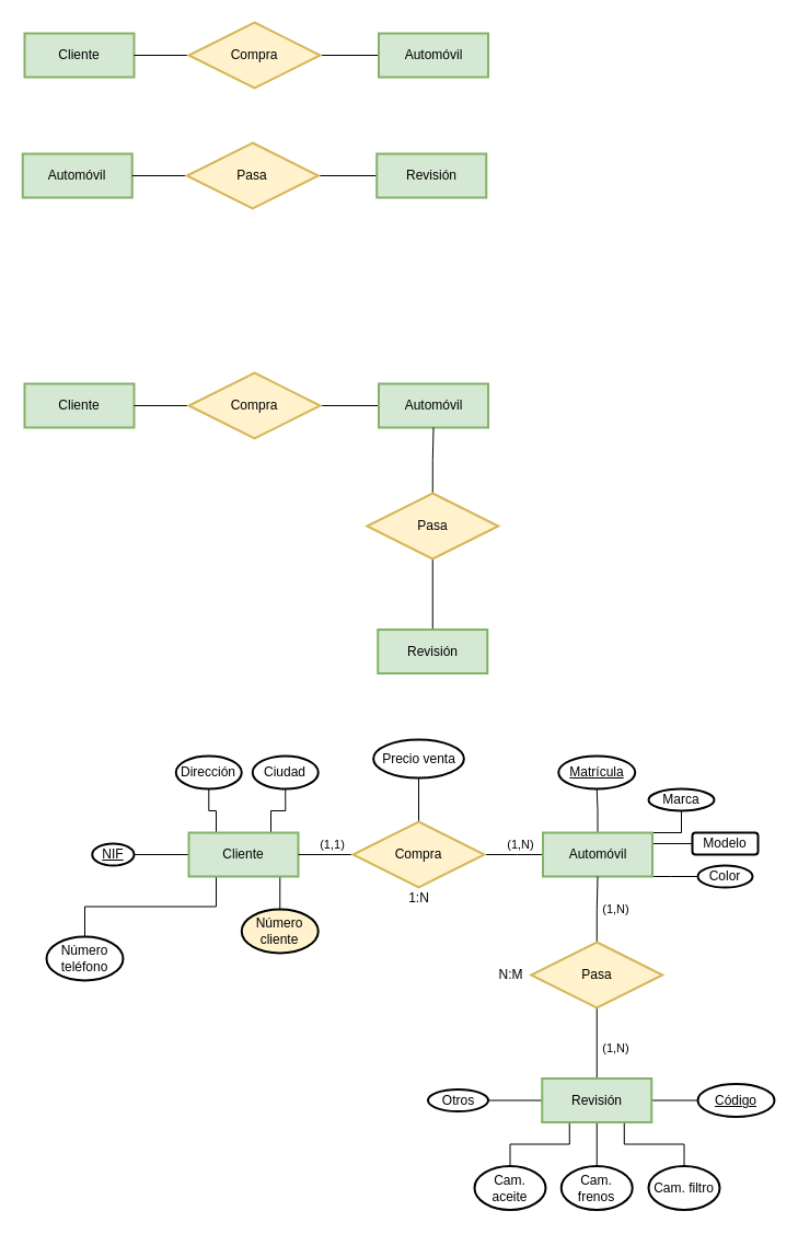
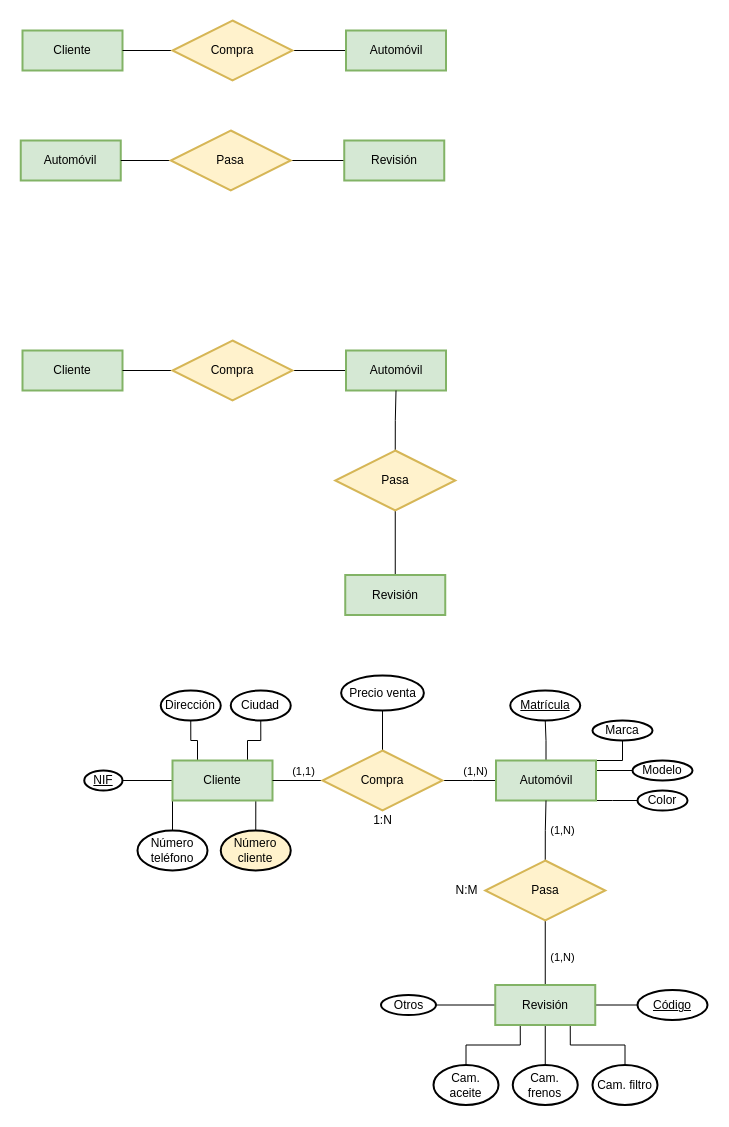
- <mxCell id="51" value="Modelo" style="whiteSpace=wrap;html=1;align=center;strokeWidth=2;rounded=1;" vertex="1" parent="1"><mxGeometry x="632" y="760" width="60" height="20" as="geometry" /></mxCell>
+ <mxCell id="51" value="Modelo" style="ellipse;whiteSpace=wrap;html=1;align=center;strokeWidth=2;" vertex="1" parent="1"><mxGeometry x="632" y="760" width="60" height="20" as="geometry" /></mxCell>
- <mxCell id="57" value="Número teléfono" style="ellipse;whiteSpace=wrap;html=1;align=center;strokeWidth=2;" vertex="1" parent="1"><mxGeometry x="42" y="855" width="70" height="40" as="geometry" /></mxCell>
+ <mxCell id="57" value="Número teléfono" style="ellipse;whiteSpace=wrap;html=1;align=center;strokeWidth=2;" vertex="1" parent="1"><mxGeometry x="137" y="830" width="70" height="40" as="geometry" /></mxCell>
- <mxCell id="65" value="Otros" style="ellipse;whiteSpace=wrap;html=1;align=center;strokeWidth=2;" vertex="1" parent="1"><mxGeometry x="390.5" y="994.5" width="55" height="20" as="geometry" /></mxCell>
+ <mxCell id="65" value="Otros" style="ellipse;whiteSpace=wrap;html=1;align=center;strokeWidth=2;" vertex="1" parent="1"><mxGeometry x="380.5" y="994.5" width="55" height="20" as="geometry" /></mxCell>
